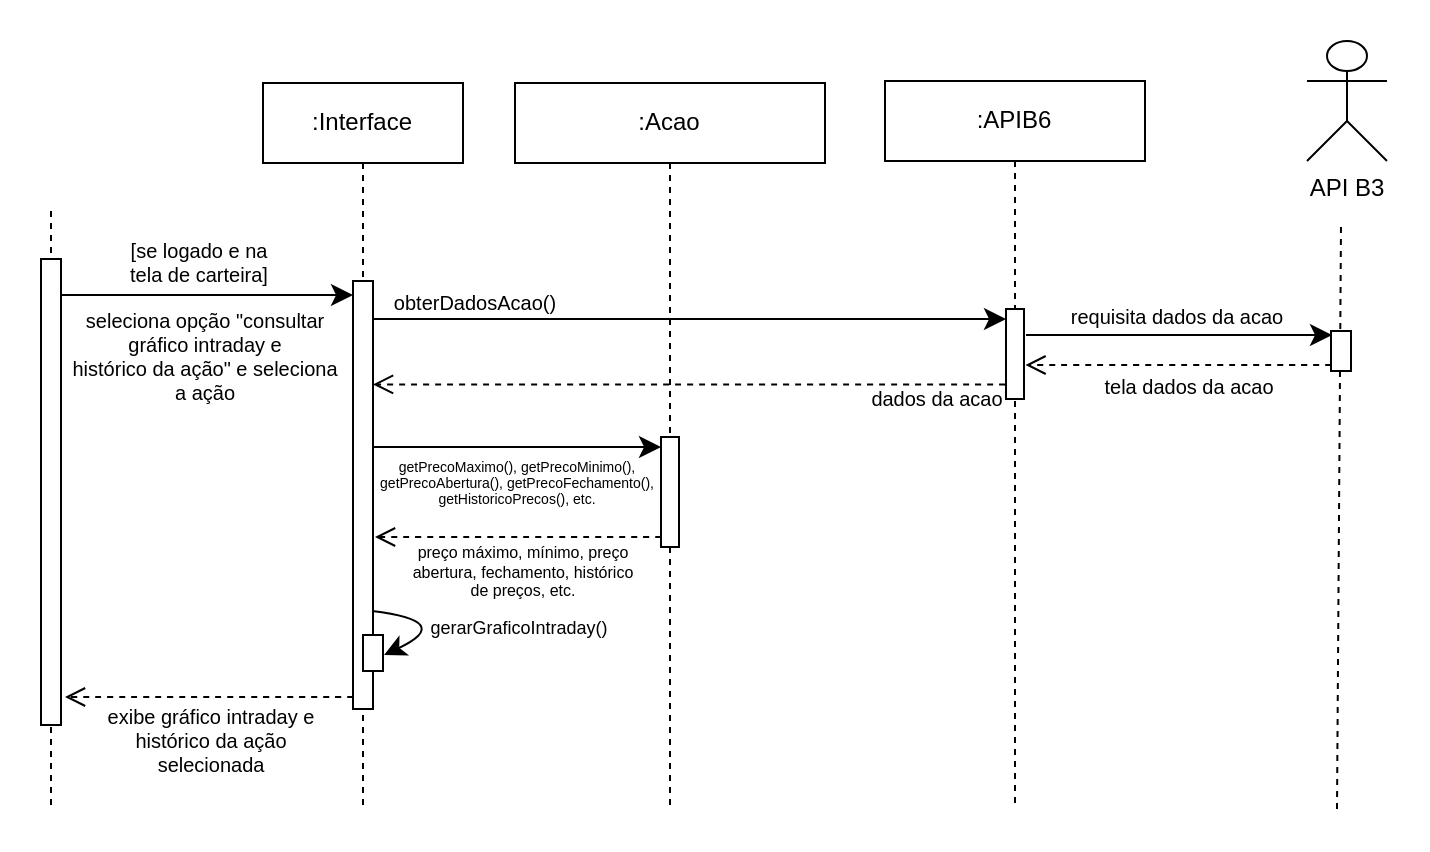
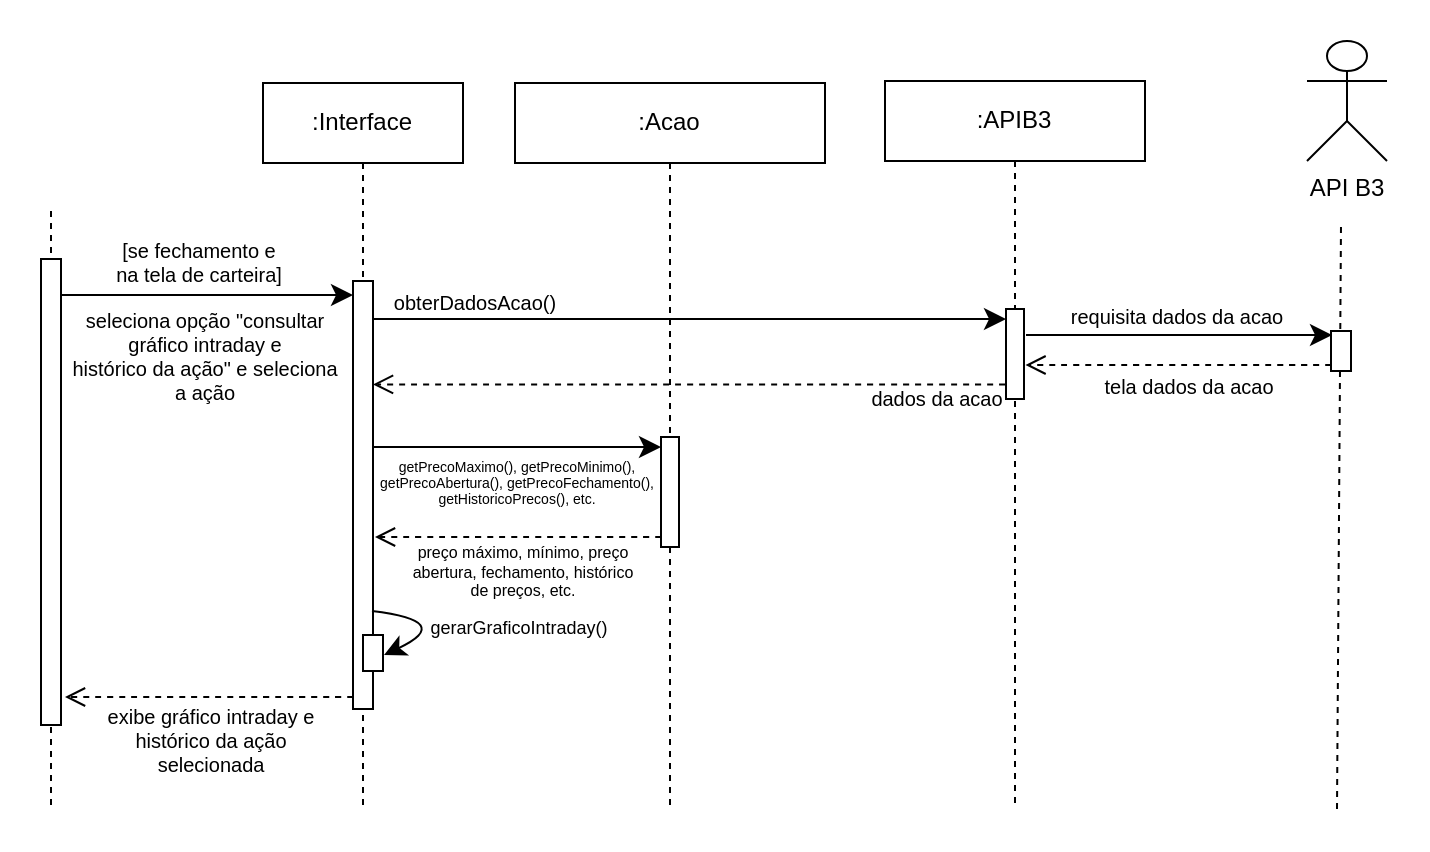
- <mxCell id="14" value=":APIB6" style="shape=umlLifeline;perimeter=lifelinePerimeter;whiteSpace=wrap;html=1;container=1;dropTarget=0;collapsible=0;recursiveResize=0;outlineConnect=0;portConstraint=eastwest;newEdgeStyle={&quot;curved&quot;:0,&quot;rounded&quot;:0};" vertex="1" parent="1"><mxGeometry x="442" y="40" width="130" height="363" as="geometry" /></mxCell>
+ <mxCell id="14" value=":APIB3" style="shape=umlLifeline;perimeter=lifelinePerimeter;whiteSpace=wrap;html=1;container=1;dropTarget=0;collapsible=0;recursiveResize=0;outlineConnect=0;portConstraint=eastwest;newEdgeStyle={&quot;curved&quot;:0,&quot;rounded&quot;:0};" vertex="1" parent="1"><mxGeometry x="442" y="40" width="130" height="363" as="geometry" /></mxCell>
- <mxCell id="11" value="[se logado e na tela de carteira]" style="text;html=1;align=center;verticalAlign=middle;whiteSpace=wrap;rounded=0;fontSize=10;" vertex="1" parent="1"><mxGeometry x="56" y="116" width="87" height="30" as="geometry" /></mxCell>
+ <mxCell id="11" value="[se fechamento e na tela de carteira]" style="text;html=1;align=center;verticalAlign=middle;whiteSpace=wrap;rounded=0;fontSize=10;" vertex="1" parent="1"><mxGeometry x="56" y="116" width="87" height="30" as="geometry" /></mxCell>
